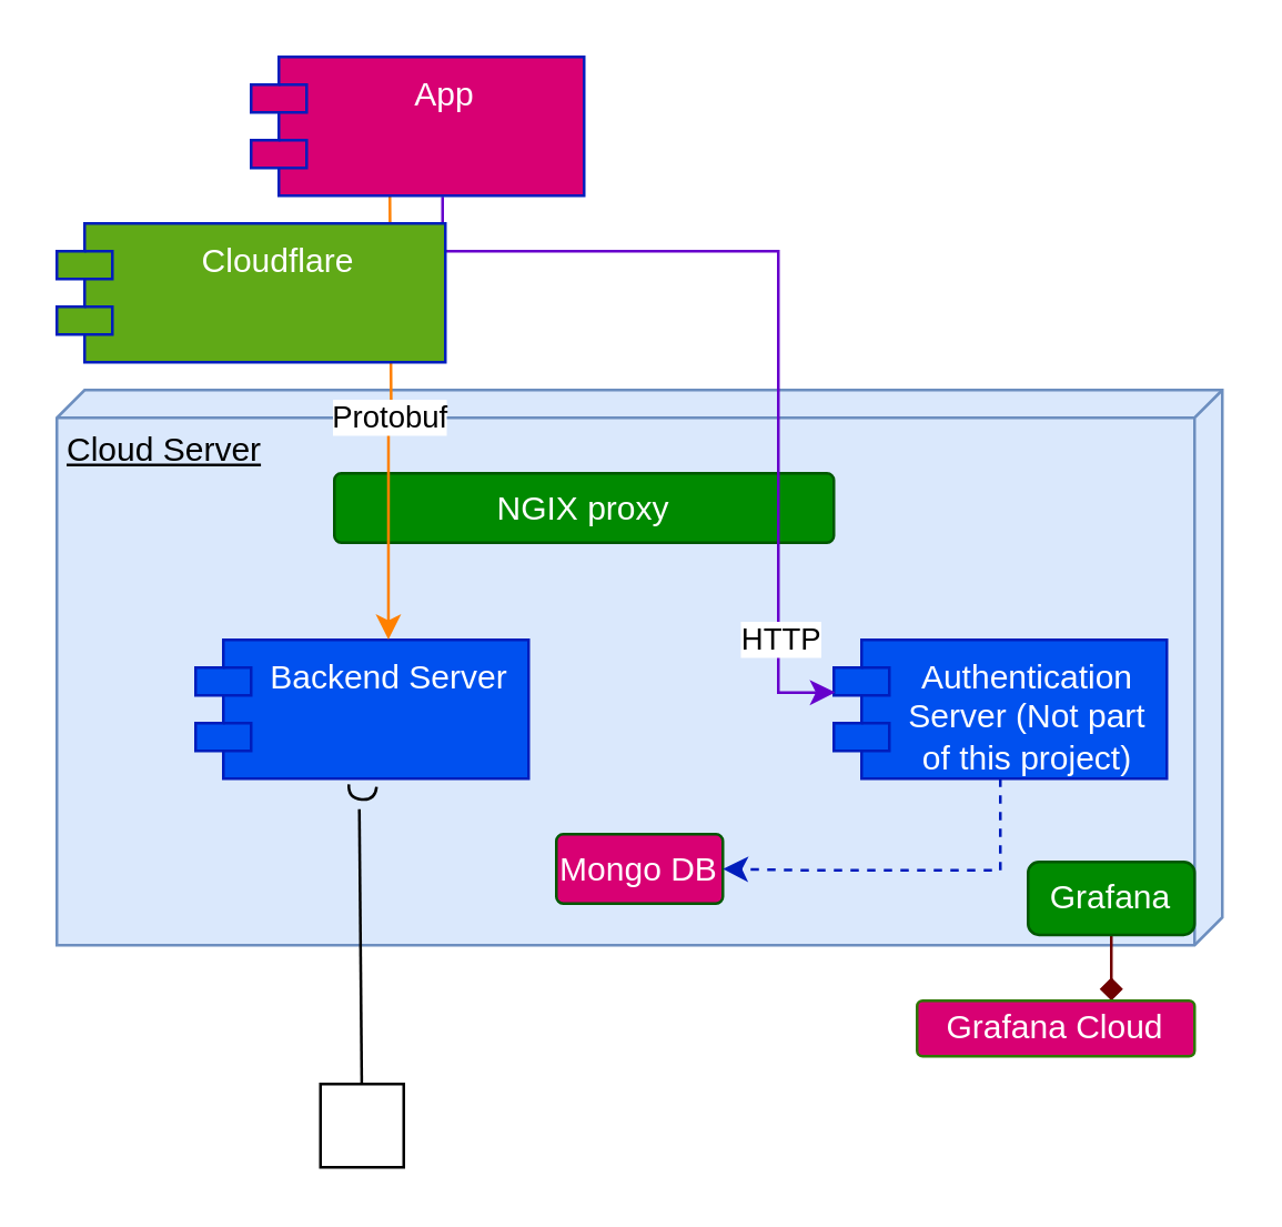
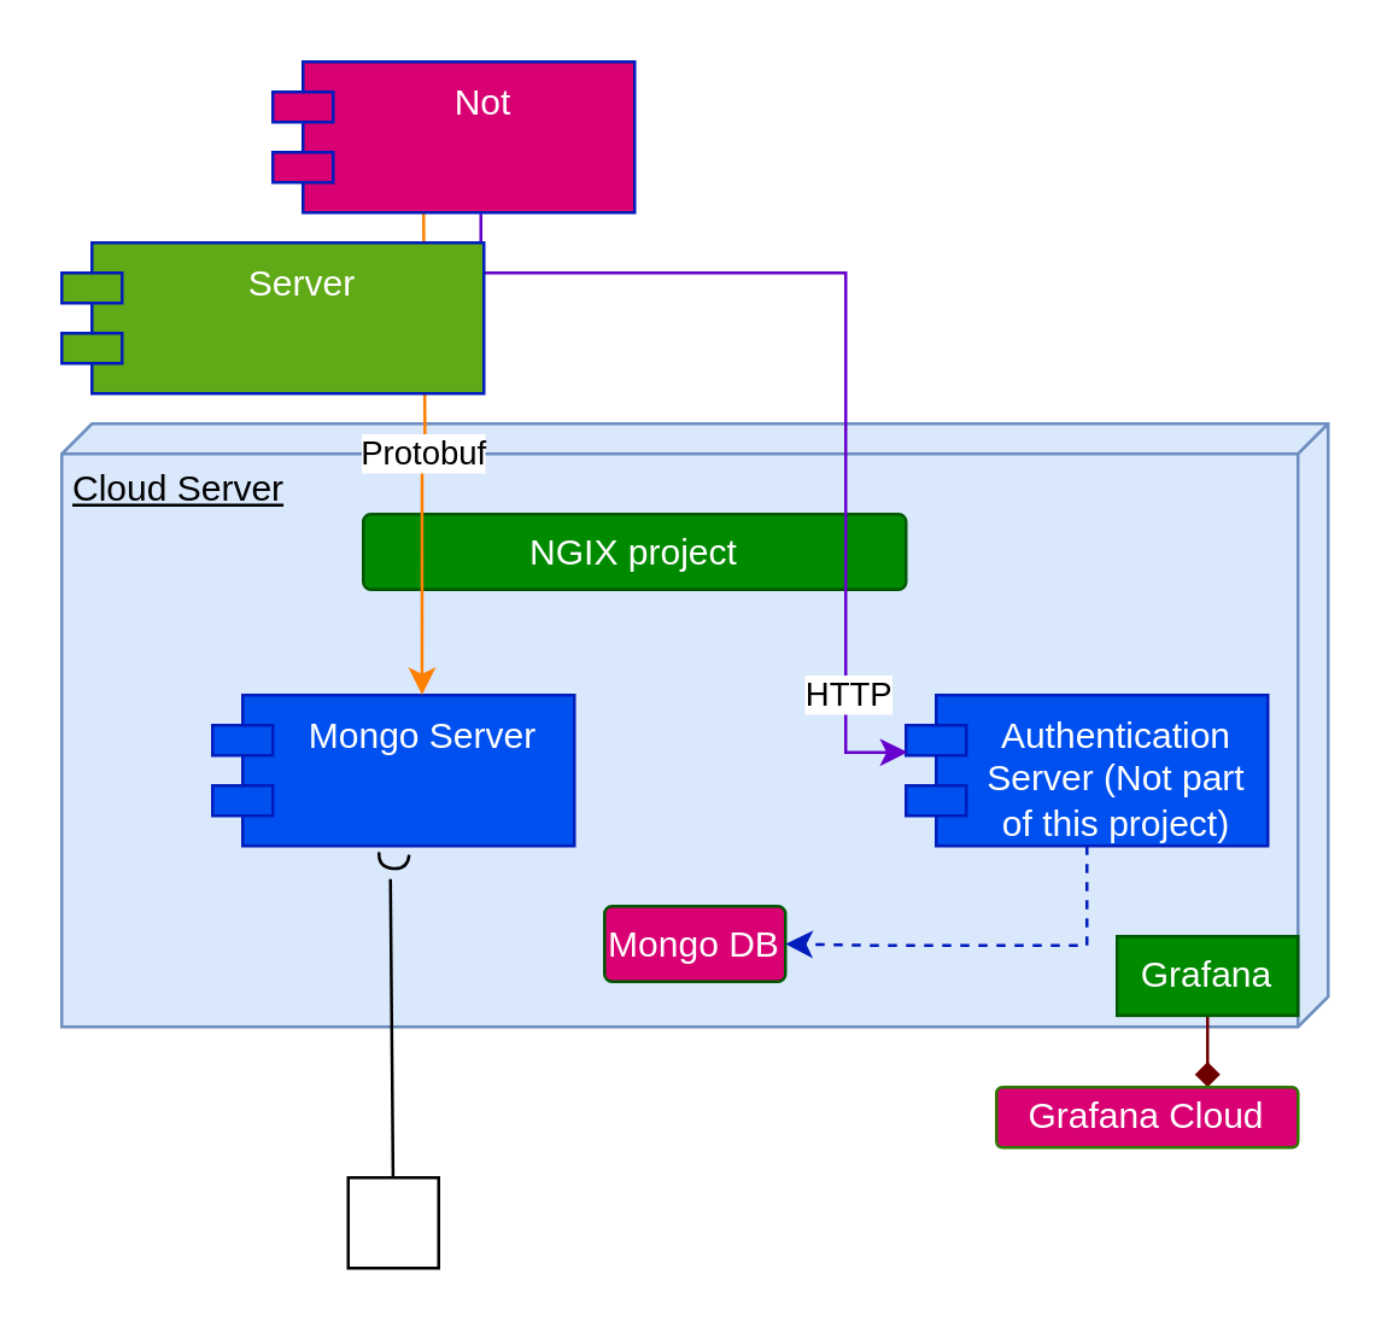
- <mxCell id="14" value="App" style="shape=module;align=center;spacingLeft=20;align=center;verticalAlign=top;whiteSpace=wrap;html=1;strokeColor=#001DBC;fontFamily=Helvetica;fontSize=12;fontColor=#ffffff;fillColor=#D80073;" vertex="1" parent="1"><mxGeometry x="90" y="20" width="120" height="50" as="geometry" /></mxCell>
+ <mxCell id="14" value="Not" style="shape=module;align=center;spacingLeft=20;align=center;verticalAlign=top;whiteSpace=wrap;html=1;strokeColor=#001DBC;fontFamily=Helvetica;fontSize=12;fontColor=#ffffff;fillColor=#D80073;" vertex="1" parent="1"><mxGeometry x="90" y="20" width="120" height="50" as="geometry" /></mxCell>
- <mxCell id="18" value="Cloudflare" style="shape=module;align=center;spacingLeft=20;align=center;verticalAlign=top;whiteSpace=wrap;html=1;strokeColor=#001DBC;fontFamily=Helvetica;fontSize=12;fontColor=#ffffff;fillColor=#60A917;" vertex="1" parent="1"><mxGeometry x="20" y="80" width="140" height="50" as="geometry" /></mxCell>
+ <mxCell id="18" value="Server" style="shape=module;align=center;spacingLeft=20;align=center;verticalAlign=top;whiteSpace=wrap;html=1;strokeColor=#001DBC;fontFamily=Helvetica;fontSize=12;fontColor=#ffffff;fillColor=#60A917;" vertex="1" parent="1"><mxGeometry x="20" y="80" width="140" height="50" as="geometry" /></mxCell>
- <mxCell id="7" value="NGIX proxy" style="rounded=1;arcSize=10;whiteSpace=wrap;html=1;align=center;fillColor=#008a00;fontColor=#ffffff;strokeColor=#005700;" parent="1" vertex="1"><mxGeometry x="120" y="170" width="180" height="25" as="geometry" /></mxCell>
+ <mxCell id="7" value="NGIX project" style="rounded=1;arcSize=10;whiteSpace=wrap;html=1;align=center;fillColor=#008a00;fontColor=#ffffff;strokeColor=#005700;" parent="1" vertex="1"><mxGeometry x="120" y="170" width="180" height="25" as="geometry" /></mxCell>
- <mxCell id="4" value="Backend Server" style="shape=module;align=center;spacingLeft=20;align=center;verticalAlign=top;whiteSpace=wrap;html=1;strokeColor=#001DBC;fontFamily=Helvetica;fontSize=12;fontColor=#ffffff;fillColor=#0050ef;" parent="1" vertex="1"><mxGeometry x="70" y="230" width="120" height="50" as="geometry" /></mxCell>
+ <mxCell id="4" value="Mongo Server" style="shape=module;align=center;spacingLeft=20;align=center;verticalAlign=top;whiteSpace=wrap;html=1;strokeColor=#001DBC;fontFamily=Helvetica;fontSize=12;fontColor=#ffffff;fillColor=#0050ef;" parent="1" vertex="1"><mxGeometry x="70" y="230" width="120" height="50" as="geometry" /></mxCell>
- <mxCell id="12" value="Grafana" style="rounded=1;whiteSpace=wrap;html=1;fillColor=#008a00;fontColor=#ffffff;strokeColor=#005700;" parent="1" vertex="1"><mxGeometry x="370" y="310" width="60" height="26.25" as="geometry" /></mxCell>
+ <mxCell id="12" value="Grafana" style="whiteSpace=wrap;html=1;fillColor=#008a00;fontColor=#ffffff;strokeColor=#005700;rounded=0;" parent="1" vertex="1"><mxGeometry x="370" y="310" width="60" height="26.25" as="geometry" /></mxCell>
